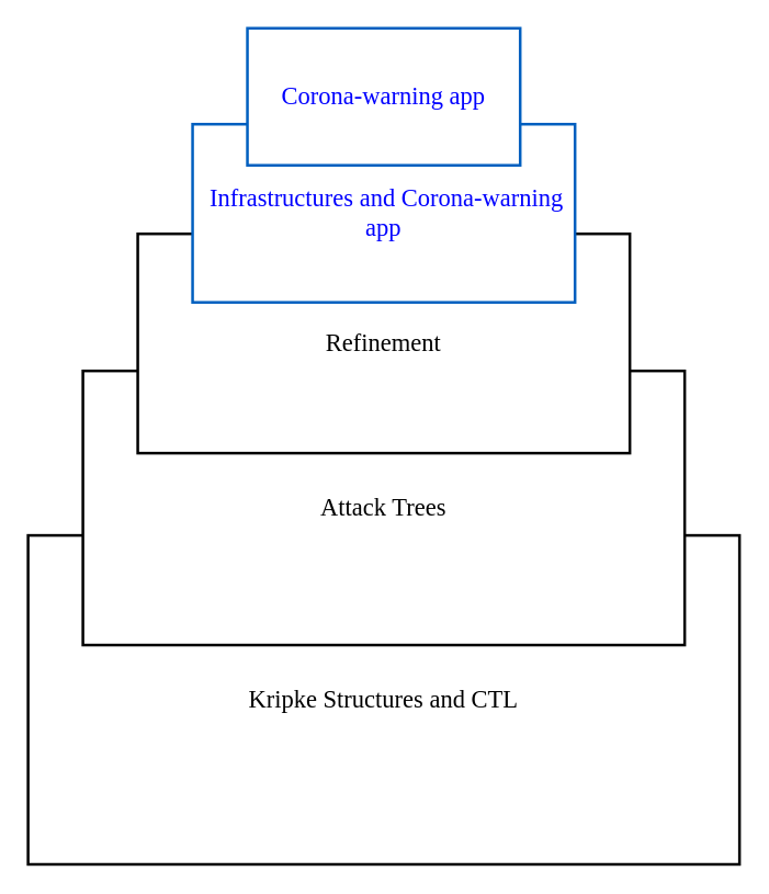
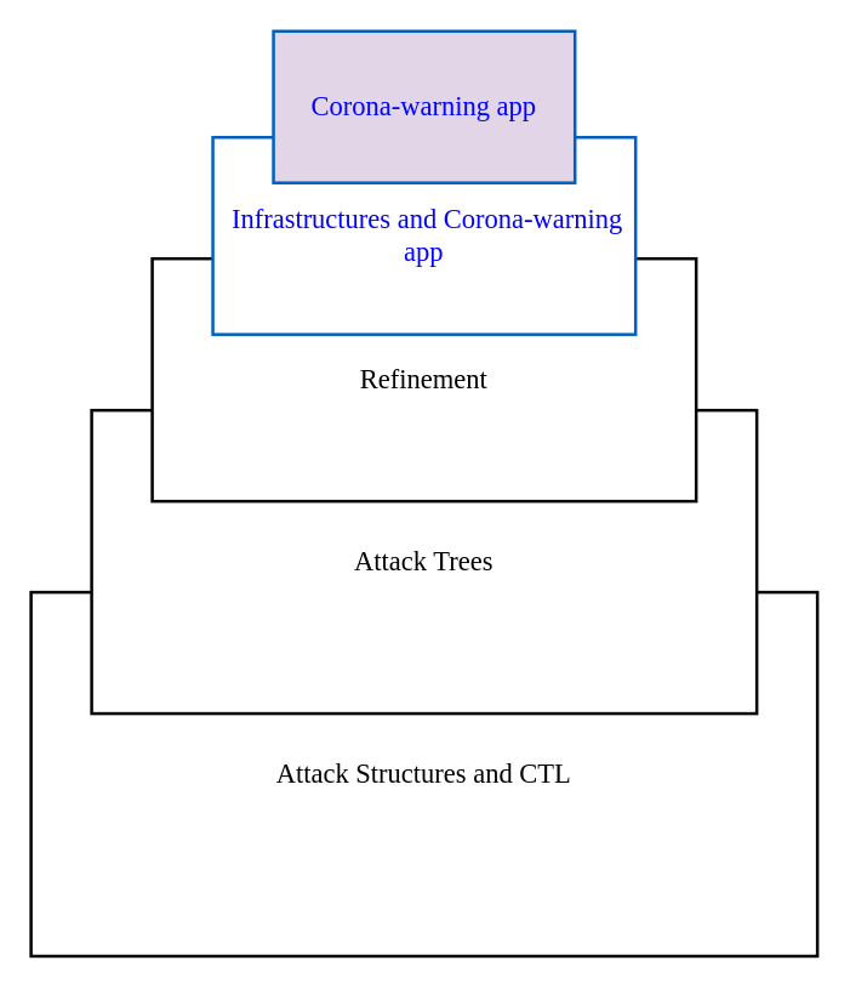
- <mxCell id="6" value="&lt;font style=&quot;font-size: 18px&quot; face=&quot;Tahoma&quot; color=&quot;#0000ff&quot;&gt;Corona-warning app&lt;/font&gt;" style="rounded=0;whiteSpace=wrap;html=1;strokeWidth=2;strokeColor=#005FBF;" vertex="1" parent="1"><mxGeometry x="180" y="20" width="199" height="100" as="geometry" /></mxCell>
+ <mxCell id="6" value="&lt;font style=&quot;font-size: 18px&quot; face=&quot;Tahoma&quot; color=&quot;#0000ff&quot;&gt;Corona-warning app&lt;/font&gt;" style="rounded=0;whiteSpace=wrap;html=1;strokeWidth=2;strokeColor=#005FBF;fillColor=#e1d5e7;" vertex="1" parent="1"><mxGeometry x="180" y="20" width="199" height="100" as="geometry" /></mxCell>
- <mxCell id="2" value="&lt;font face=&quot;Tahoma&quot; style=&quot;font-size: 18px&quot;&gt;Kripke Structures and CTL&lt;/font&gt;" style="rounded=0;whiteSpace=wrap;html=1;strokeWidth=2;" vertex="1" parent="1"><mxGeometry x="20" y="390" width="519" height="240" as="geometry" /></mxCell>
+ <mxCell id="2" value="&lt;font face=&quot;Tahoma&quot; style=&quot;font-size: 18px&quot;&gt;Attack Structures and CTL&lt;/font&gt;" style="rounded=0;whiteSpace=wrap;html=1;strokeWidth=2;" vertex="1" parent="1"><mxGeometry x="20" y="390" width="519" height="240" as="geometry" /></mxCell>
